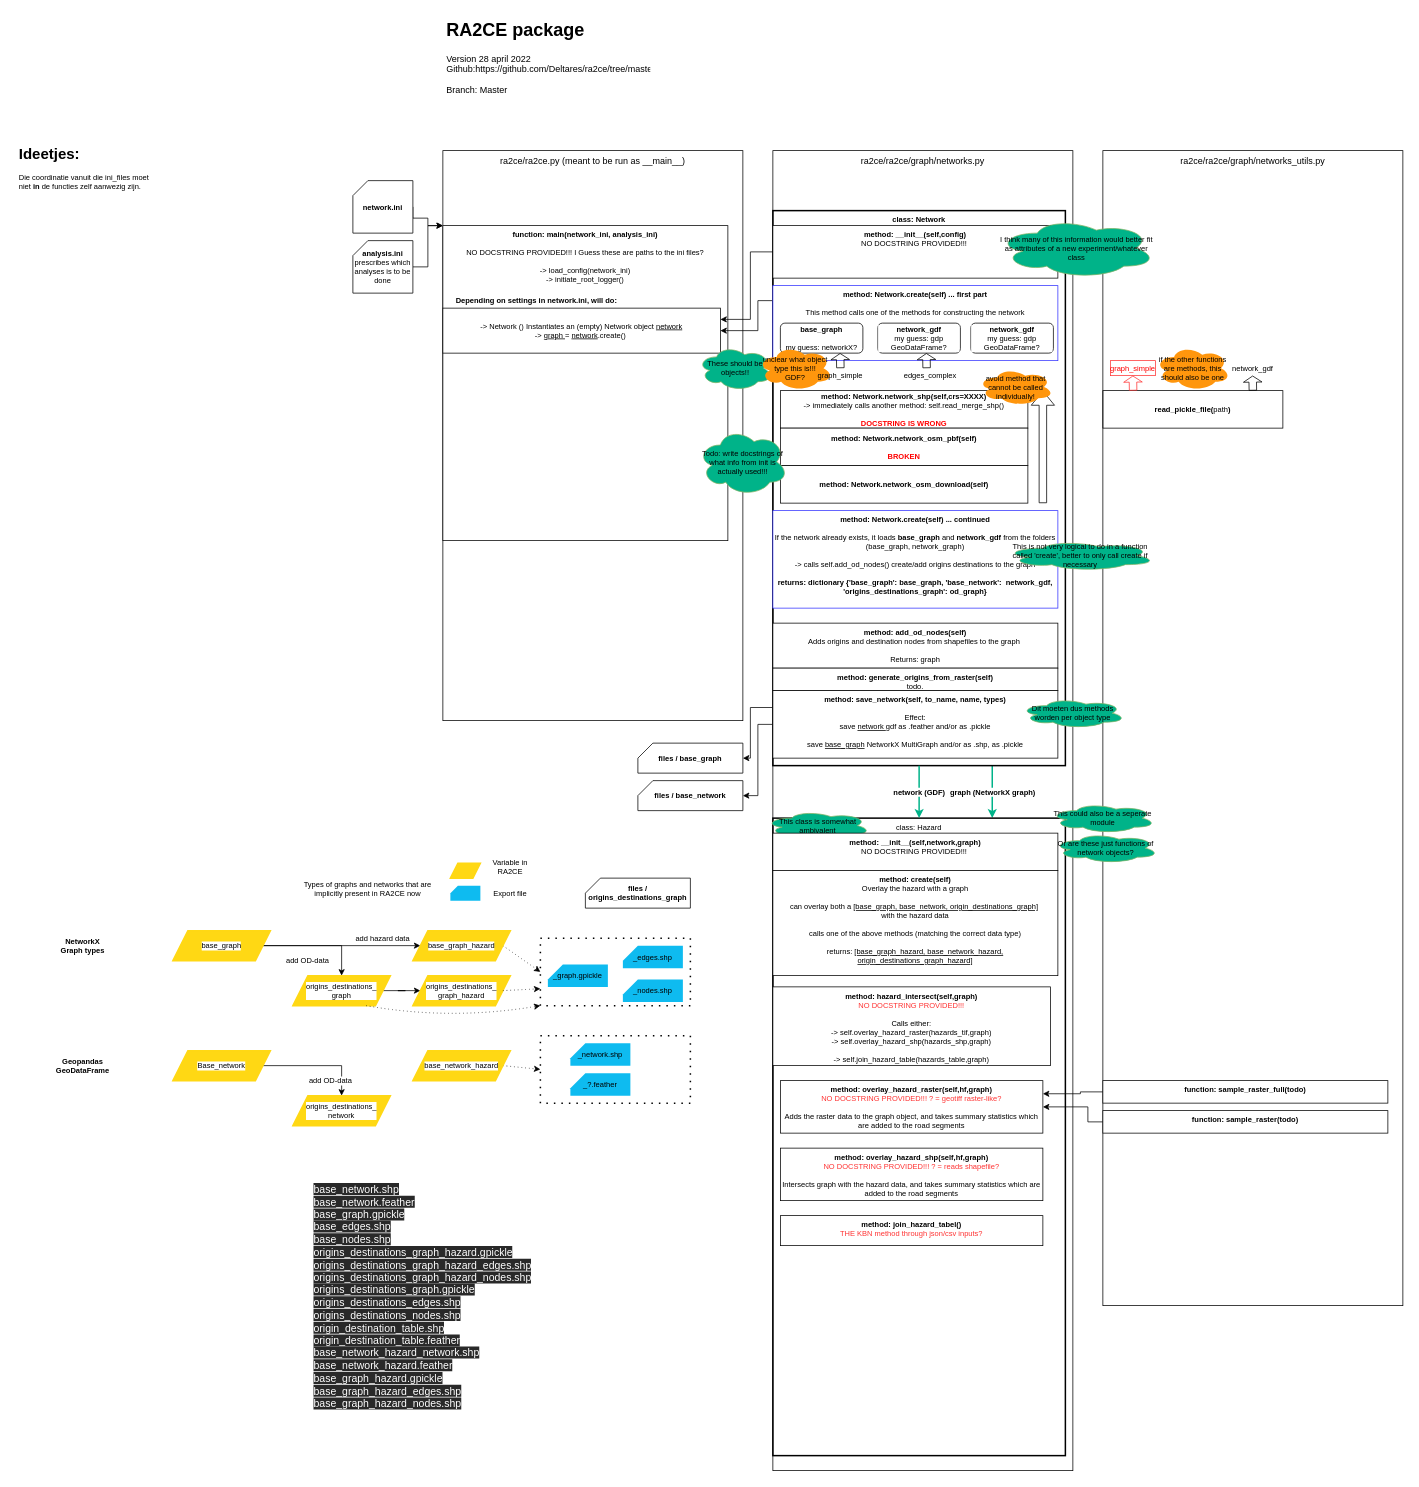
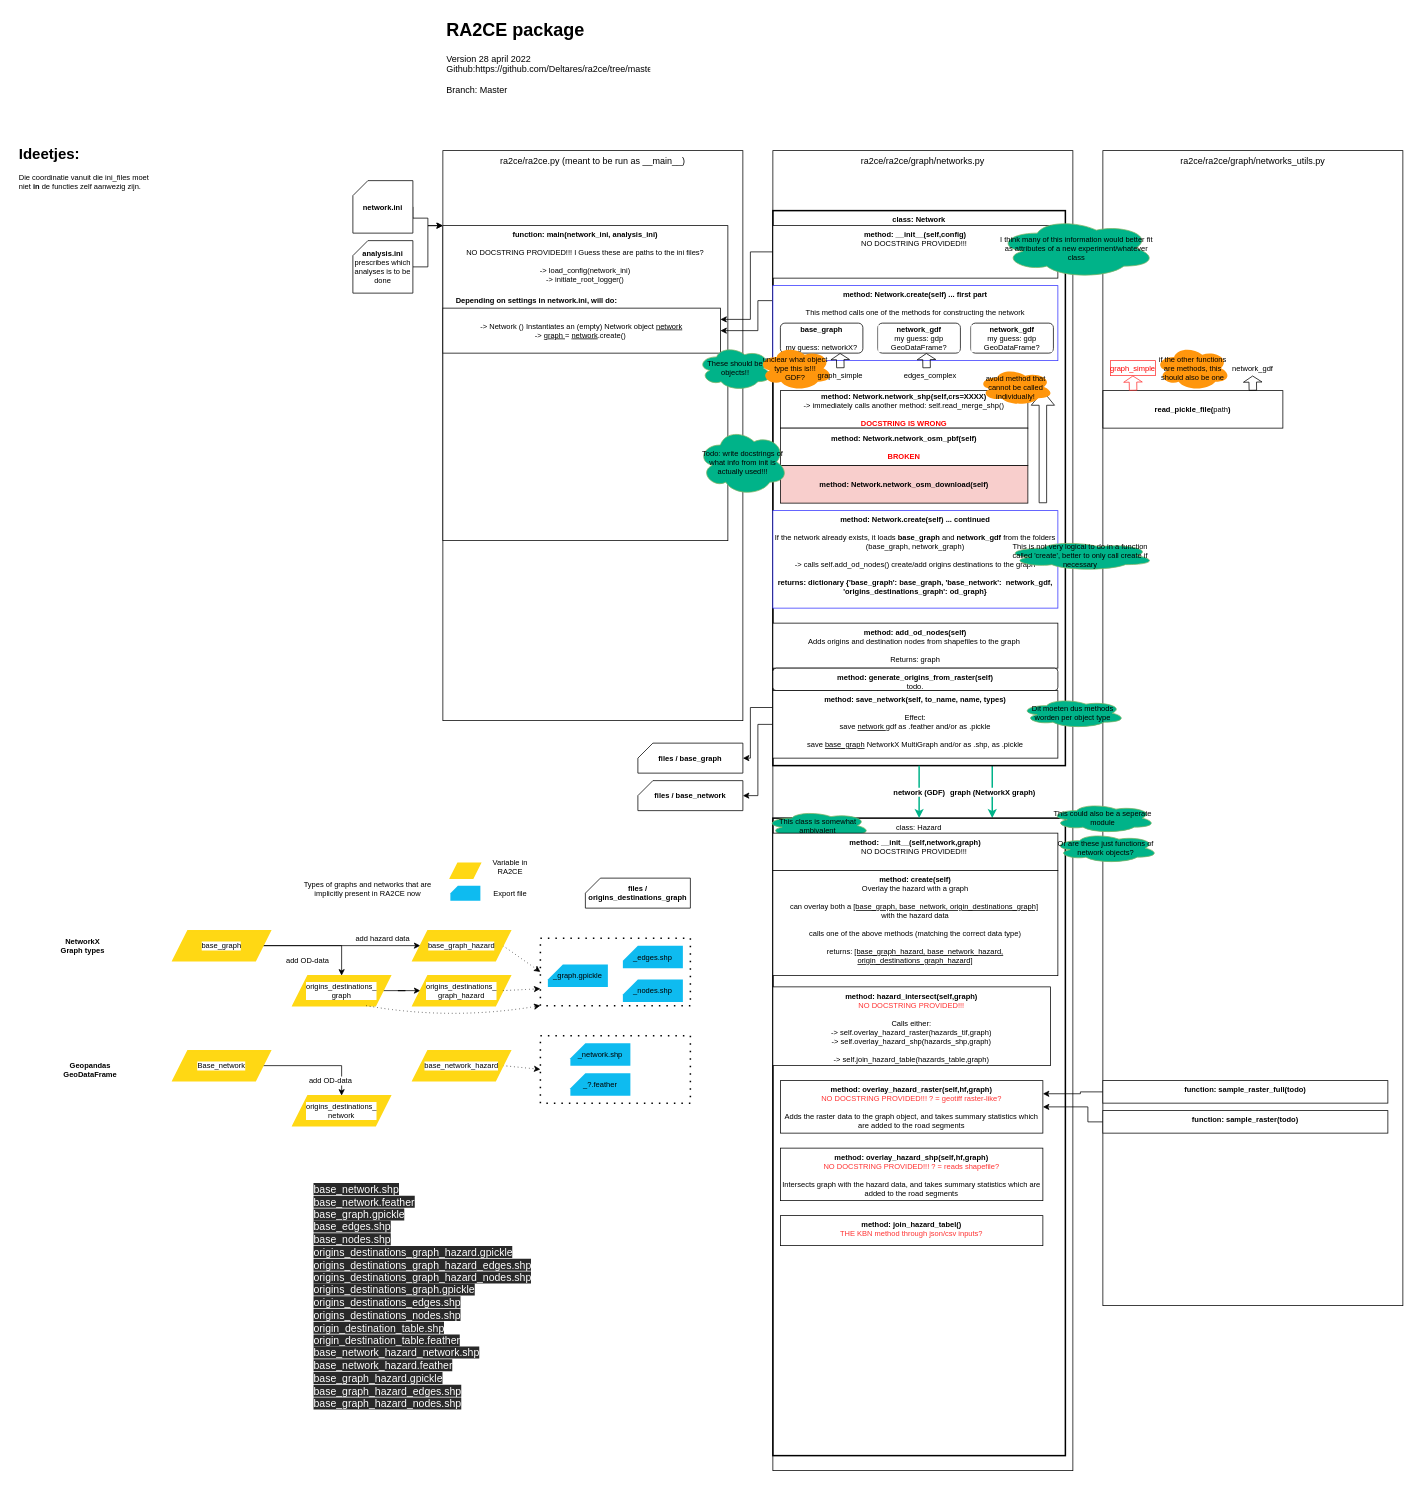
- <mxCell id="23" value="&lt;b&gt;method: Network.network_osm_download(self)&lt;/b&gt;" style="rounded=0;whiteSpace=wrap;html=1;fontFamily=Arial;fontSize=10;" parent="1" vertex="1"><mxGeometry x="1040" y="620" width="330" height="50" as="geometry" /></mxCell>
+ <mxCell id="23" value="&lt;b&gt;method: Network.network_osm_download(self)&lt;/b&gt;" style="rounded=0;whiteSpace=wrap;html=1;fontFamily=Arial;fontSize=10;fillColor=#f8cecc;" parent="1" vertex="1"><mxGeometry x="1040" y="620" width="330" height="50" as="geometry" /></mxCell>
- <mxCell id="45" value="&lt;b&gt;method: generate_origins_from_raster(self)&lt;br&gt;&lt;/b&gt;todo." style="rounded=0;whiteSpace=wrap;html=1;fontFamily=Arial;verticalAlign=top;fontSize=10;" parent="1" vertex="1"><mxGeometry x="1030" y="890" width="380" height="30" as="geometry" /></mxCell>
+ <mxCell id="45" value="&lt;b&gt;method: generate_origins_from_raster(self)&lt;br&gt;&lt;/b&gt;todo." style="whiteSpace=wrap;html=1;fontFamily=Arial;verticalAlign=top;fontSize=10;rounded=1;" parent="1" vertex="1"><mxGeometry x="1030" y="890" width="380" height="30" as="geometry" /></mxCell>
- <mxCell id="76" value="&lt;b&gt;Geopandas GeoDataFrame&lt;/b&gt;" style="text;html=1;strokeColor=none;fillColor=none;align=center;verticalAlign=middle;whiteSpace=wrap;rounded=0;labelBackgroundColor=none;fontFamily=Arial;fontSize=10;fontColor=#000000d;" parent="1" vertex="1"><mxGeometry x="70" y="1400" width="80" height="40" as="geometry" /></mxCell>
+ <mxCell id="76" value="&lt;b&gt;Geopandas GeoDataFrame&lt;/b&gt;" style="text;html=1;strokeColor=none;fillColor=none;align=center;verticalAlign=middle;whiteSpace=wrap;rounded=0;labelBackgroundColor=none;fontFamily=Arial;fontSize=10;fontColor=#000000d;" parent="1" vertex="1"><mxGeometry x="80" y="1405" width="80" height="40" as="geometry" /></mxCell>
